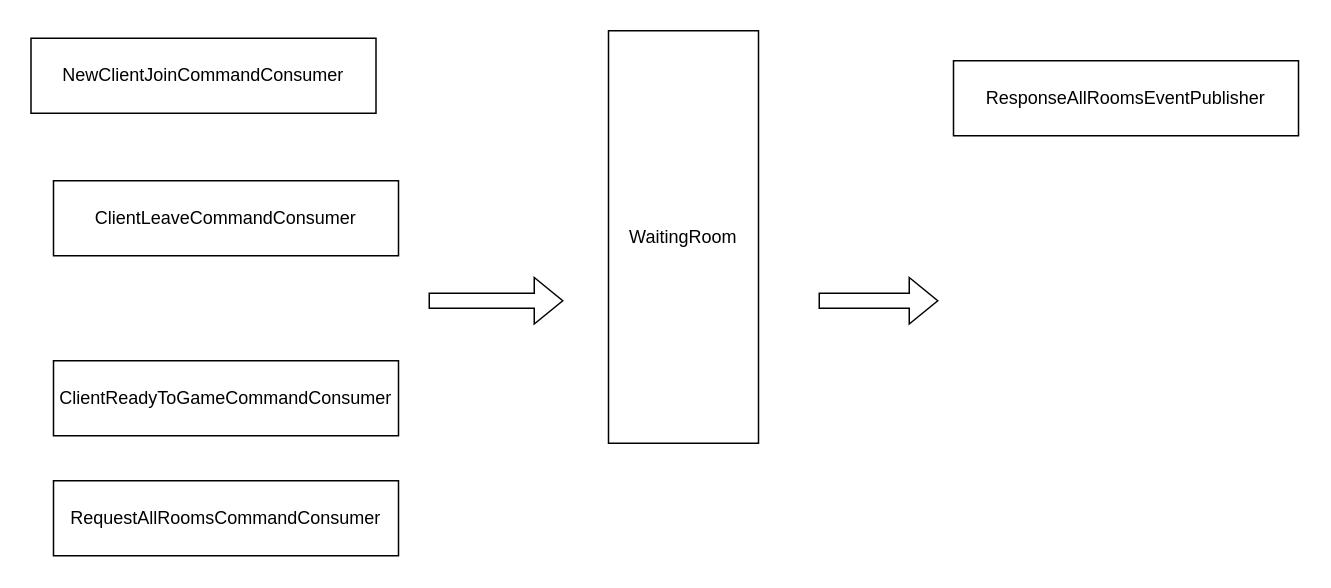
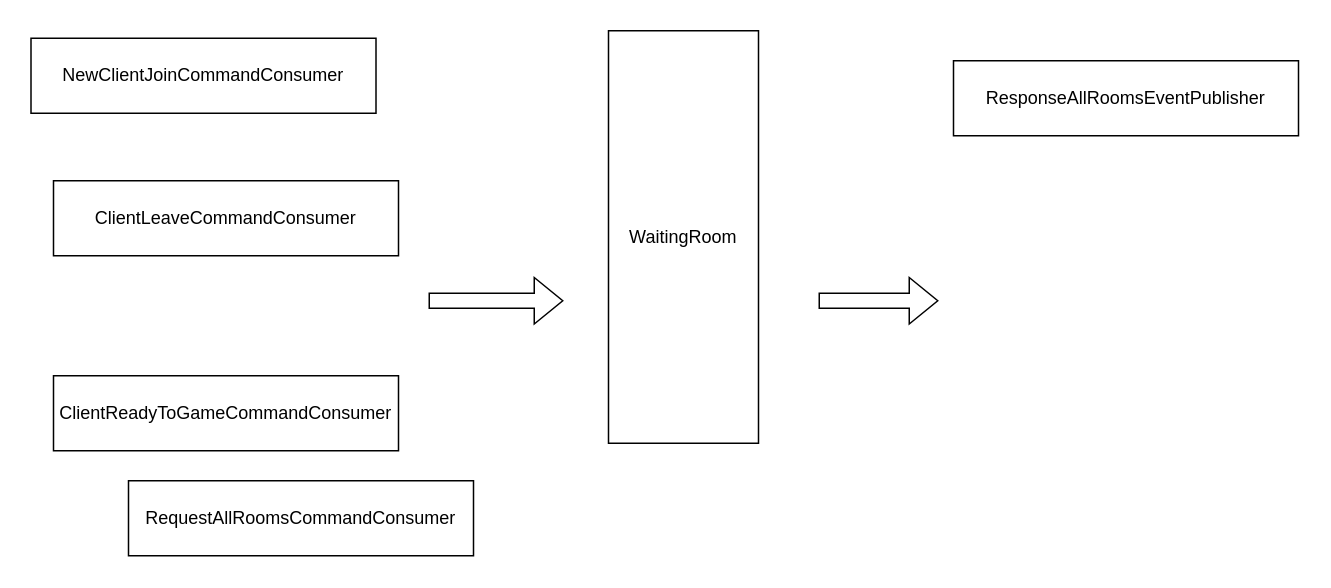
- <mxCell id="5" value="ClientReadyToGameCommandConsumer" style="rounded=0;whiteSpace=wrap;html=1;" vertex="1" parent="1"><mxGeometry x="35" y="240" width="230" height="50" as="geometry" /></mxCell>
+ <mxCell id="5" value="ClientReadyToGameCommandConsumer" style="rounded=0;whiteSpace=wrap;html=1;" vertex="1" parent="1"><mxGeometry x="35" y="250" width="230" height="50" as="geometry" /></mxCell>
- <mxCell id="7" value="RequestAllRoomsCommandConsumer" style="rounded=0;whiteSpace=wrap;html=1;" vertex="1" parent="1"><mxGeometry x="35" y="320" width="230" height="50" as="geometry" /></mxCell>
+ <mxCell id="7" value="RequestAllRoomsCommandConsumer" style="rounded=0;whiteSpace=wrap;html=1;" vertex="1" parent="1"><mxGeometry x="85" y="320" width="230" height="50" as="geometry" /></mxCell>
